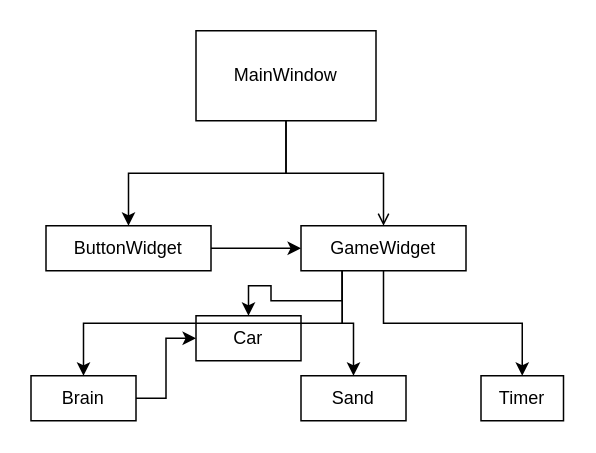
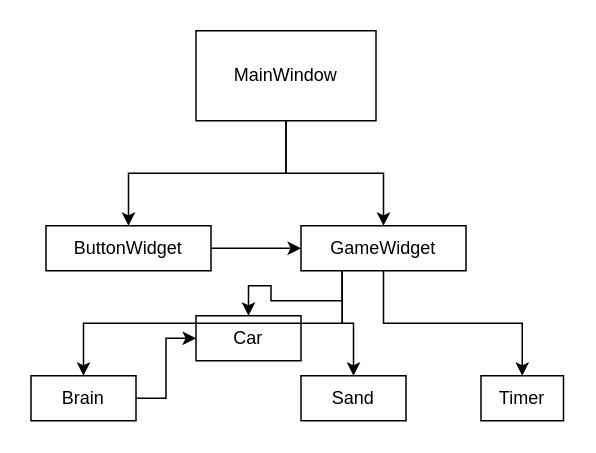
- <mxCell id="3" style="edgeStyle=orthogonalEdgeStyle;rounded=0;orthogonalLoop=1;jettySize=auto;html=1;exitX=0.5;exitY=1;exitDx=0;exitDy=0;entryX=0.5;entryY=0;entryDx=0;entryDy=0;endArrow=open;" edge="1" parent="1" source="4" target="13"><mxGeometry relative="1" as="geometry" /></mxCell>
+ <mxCell id="3" style="edgeStyle=orthogonalEdgeStyle;rounded=0;orthogonalLoop=1;jettySize=auto;html=1;exitX=0.5;exitY=1;exitDx=0;exitDy=0;entryX=0.5;entryY=0;entryDx=0;entryDy=0;" edge="1" parent="1" source="4" target="13"><mxGeometry relative="1" as="geometry" /></mxCell>
